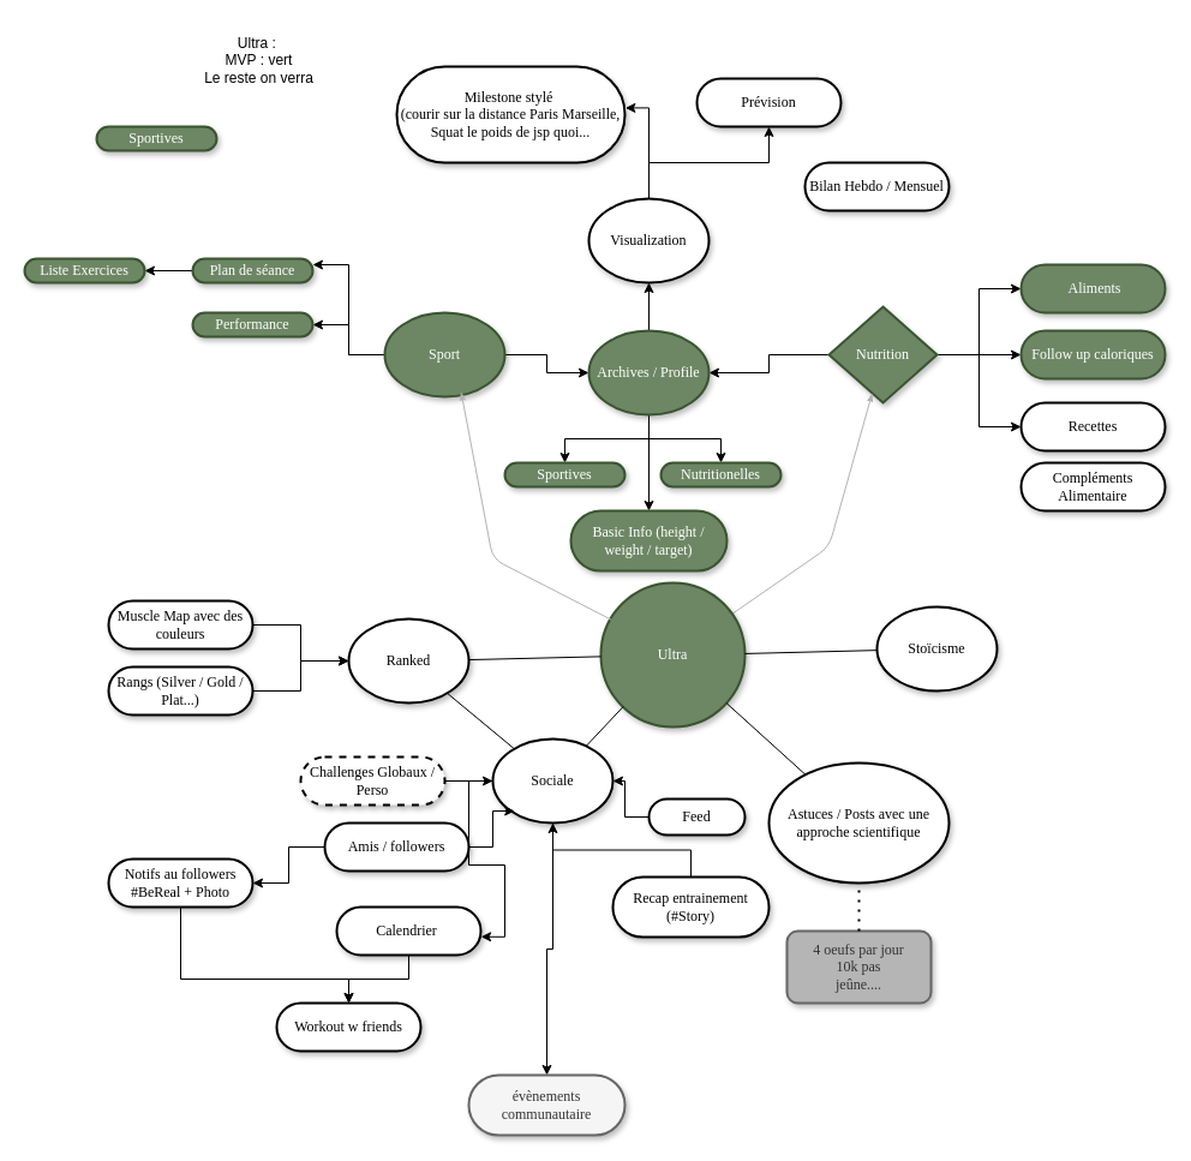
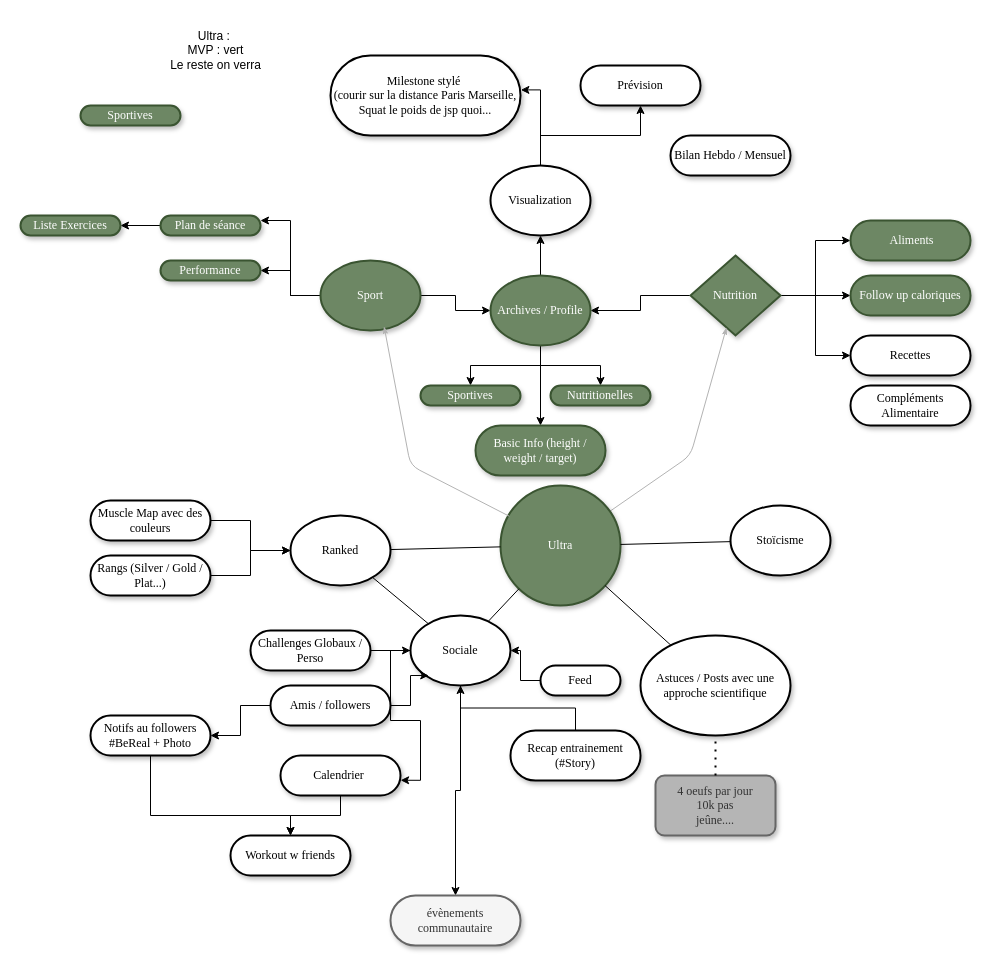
- <mxCell id="41" value="&lt;span&gt;Challenges Globaux / Perso&lt;/span&gt;" style="whiteSpace=wrap;html=1;rounded=1;shadow=1;comic=0;labelBackgroundColor=none;strokeWidth=2;fontFamily=Verdana;fontSize=12;align=center;arcSize=50;dashed=1;" parent="1" vertex="1"><mxGeometry x="250" y="630" width="120" height="40" as="geometry" /></mxCell>
+ <mxCell id="41" value="&lt;span&gt;Challenges Globaux / Perso&lt;/span&gt;" style="whiteSpace=wrap;html=1;rounded=1;shadow=1;comic=0;labelBackgroundColor=none;strokeWidth=2;fontFamily=Verdana;fontSize=12;align=center;arcSize=50;" parent="1" vertex="1"><mxGeometry x="250" y="630" width="120" height="40" as="geometry" /></mxCell>
